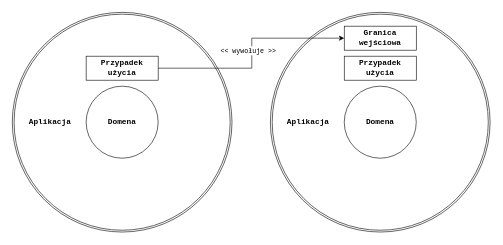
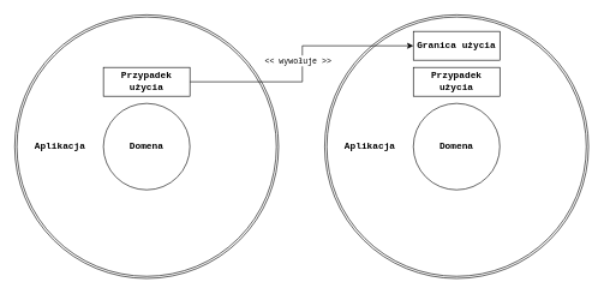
- <mxCell id="12" value="&lt;span&gt;&lt;font style=&quot;font-size: 13px&quot; face=&quot;Courier New&quot;&gt;Granica wejściowa&lt;br&gt;&lt;/font&gt;&lt;/span&gt;" style="rounded=0;whiteSpace=wrap;html=1;fontStyle=1" parent="1" vertex="1"><mxGeometry x="573" y="43" width="120" height="40" as="geometry" /></mxCell>
+ <mxCell id="12" value="&lt;span&gt;&lt;font style=&quot;font-size: 13px&quot; face=&quot;Courier New&quot;&gt;Granica użycia&lt;br&gt;&lt;/font&gt;&lt;/span&gt;" style="rounded=0;whiteSpace=wrap;html=1;fontStyle=1" parent="1" vertex="1"><mxGeometry x="573" y="43" width="120" height="40" as="geometry" /></mxCell>
